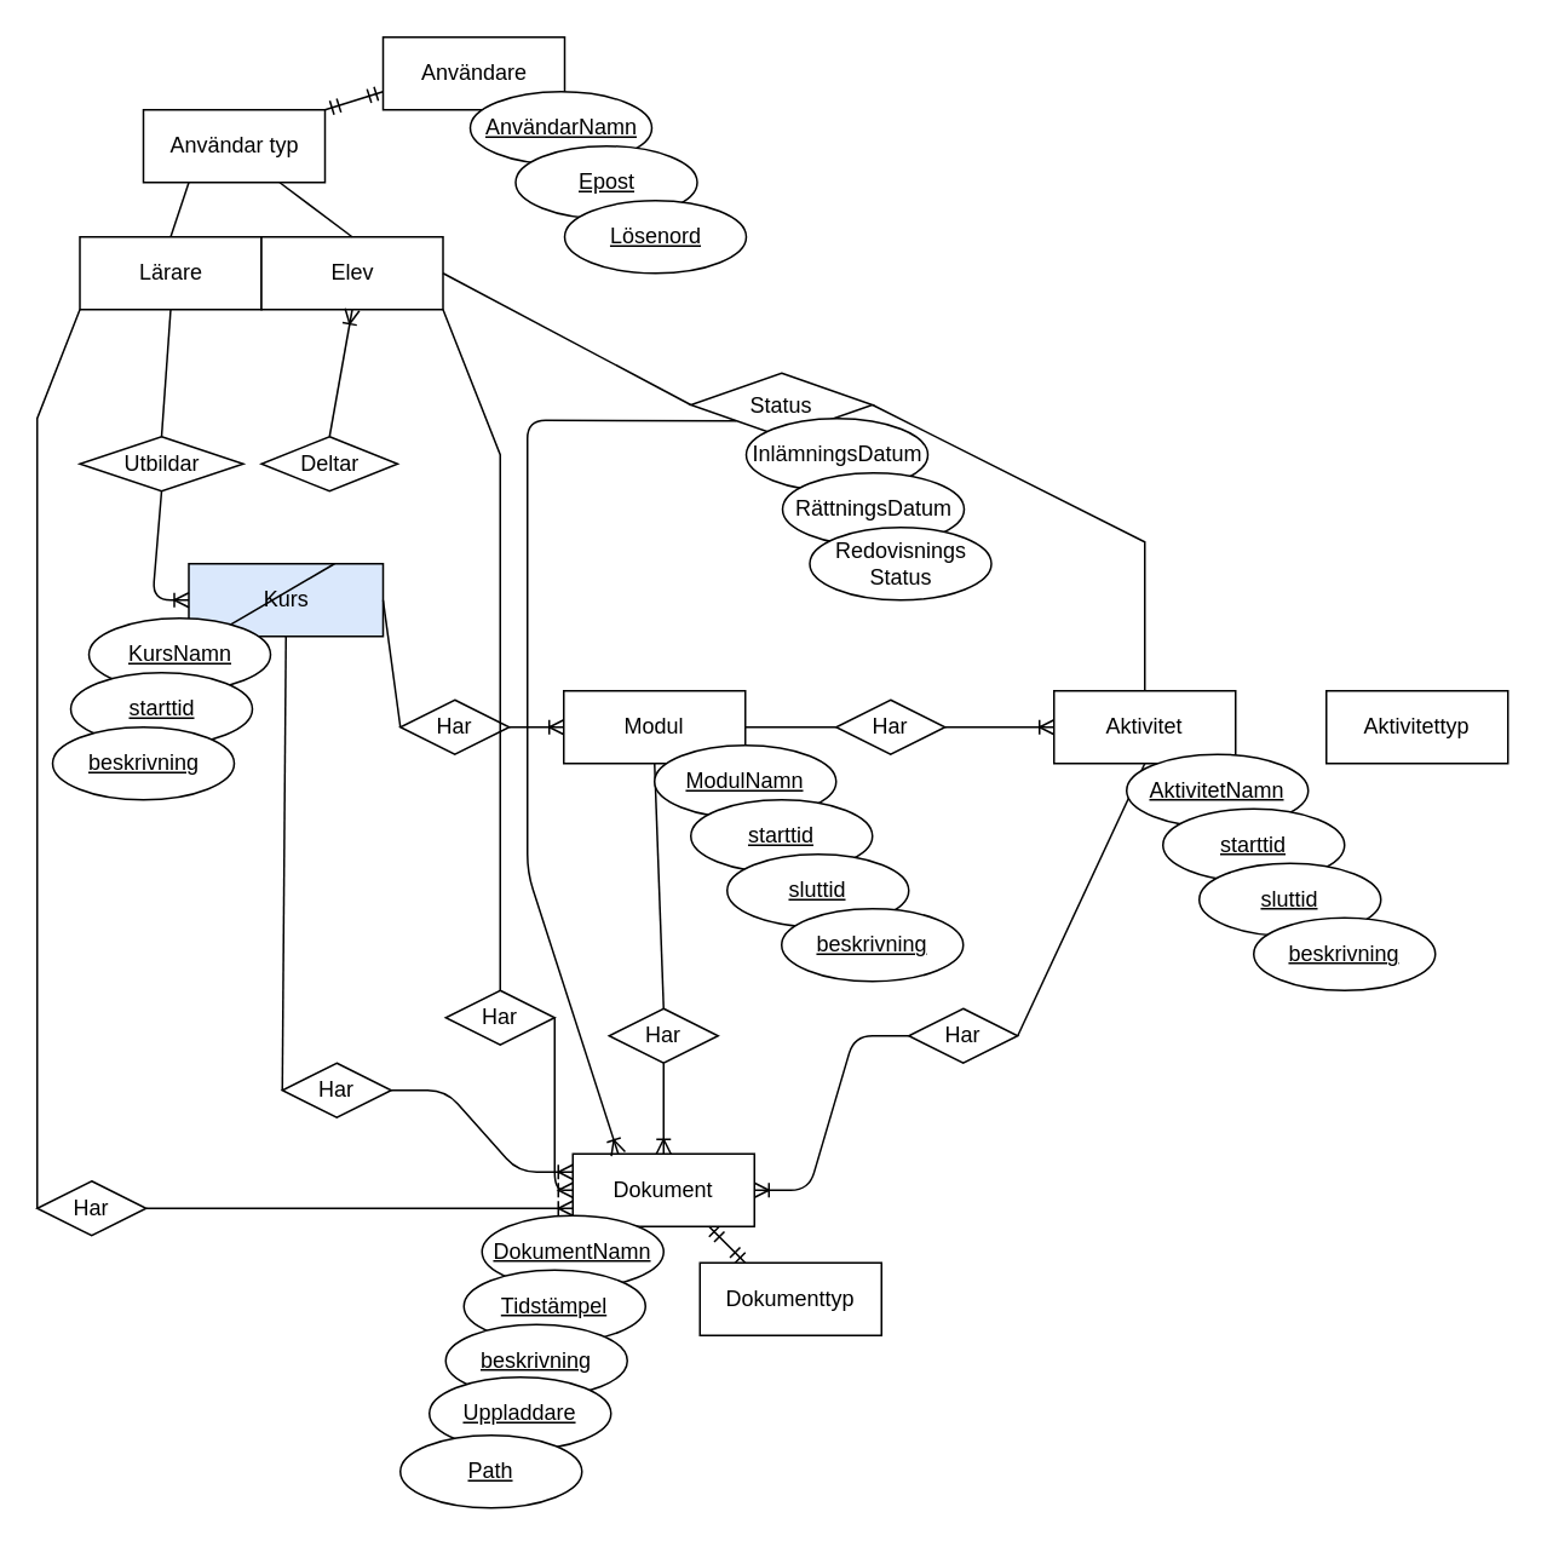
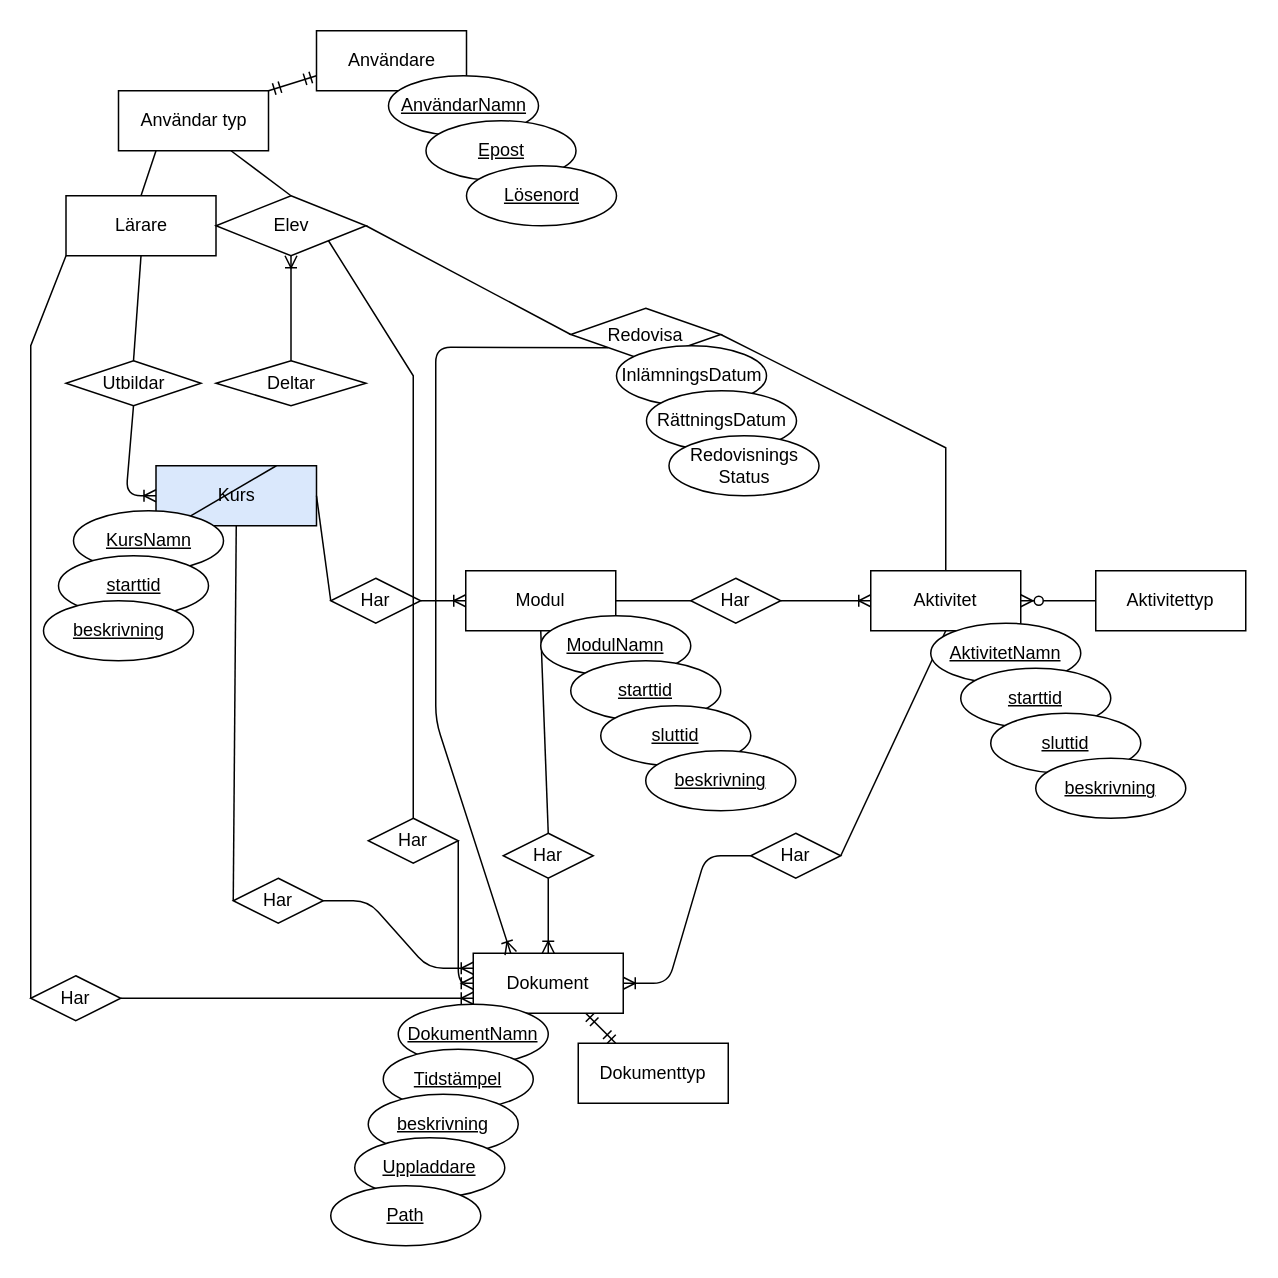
- <mxCell id="7" value="Elev" style="whiteSpace=wrap;html=1;align=center;" parent="1" vertex="1"><mxGeometry x="143.5" y="130" width="100" height="40" as="geometry" /></mxCell>
+ <mxCell id="7" value="Elev" style="rhombus;whiteSpace=wrap;html=1;align=center;" parent="1" vertex="1"><mxGeometry x="143.5" y="130" width="100" height="40" as="geometry" /></mxCell>
- <mxCell id="33" value="Status" style="shape=rhombus;perimeter=rhombusPerimeter;whiteSpace=wrap;html=1;align=center;" parent="1" vertex="1"><mxGeometry x="380" y="205" width="100" height="35" as="geometry" /></mxCell>
+ <mxCell id="33" value="Redovisa" style="shape=rhombus;perimeter=rhombusPerimeter;whiteSpace=wrap;html=1;align=center;" parent="1" vertex="1"><mxGeometry x="380" y="205" width="100" height="35" as="geometry" /></mxCell>
- <mxCell id="18" value="Deltar" style="shape=rhombus;perimeter=rhombusPerimeter;whiteSpace=wrap;html=1;align=center;" parent="1" vertex="1"><mxGeometry x="143.5" y="240" width="75" height="30" as="geometry" /></mxCell>
+ <mxCell id="18" value="Deltar" style="shape=rhombus;perimeter=rhombusPerimeter;whiteSpace=wrap;html=1;align=center;" parent="1" vertex="1"><mxGeometry x="143.5" y="240" width="100" height="30" as="geometry" /></mxCell>
+ <mxCell id="68" value="" style="edgeStyle=entityRelationEdgeStyle;fontSize=12;html=1;endArrow=ERzeroToMany;endFill=1;exitX=0;exitY=0.5;exitDx=0;exitDy=0;entryX=1;entryY=0.5;entryDx=0;entryDy=0;" edge="1" parent="1" source="38" target="6"><mxGeometry width="100" height="100" relative="1" as="geometry"><mxPoint x="400" y="340" as="sourcePoint" /><mxPoint x="500" y="240" as="targetPoint" /></mxGeometry></mxCell>
